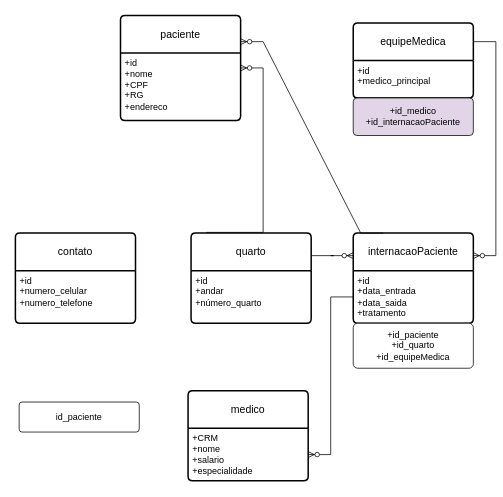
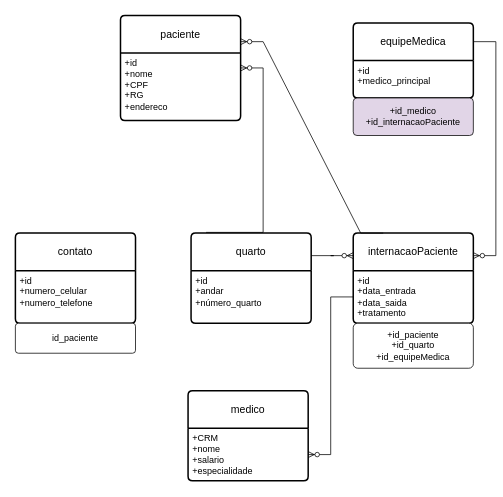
- <mxCell id="14" value="id_paciente" style="rounded=1;arcSize=10;whiteSpace=wrap;html=1;align=center;" vertex="1" parent="1"><mxGeometry x="25" y="535" width="160" height="40" as="geometry" /></mxCell>
+ <mxCell id="14" value="id_paciente" style="rounded=1;arcSize=10;whiteSpace=wrap;html=1;align=center;" vertex="1" parent="1"><mxGeometry x="20" y="430" width="160" height="40" as="geometry" /></mxCell>
